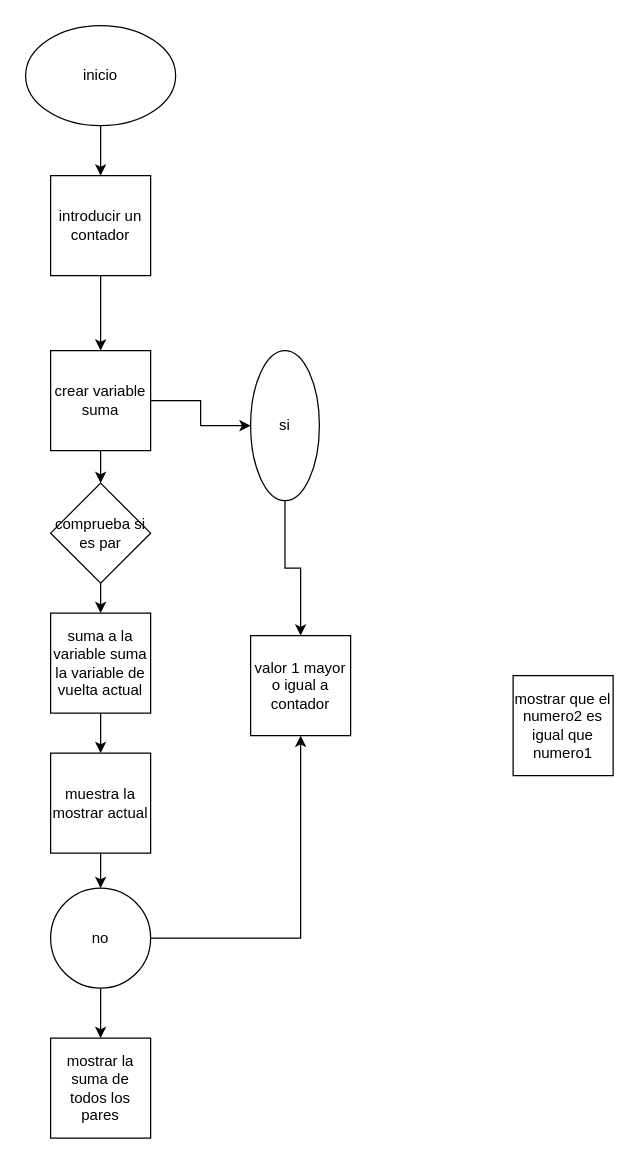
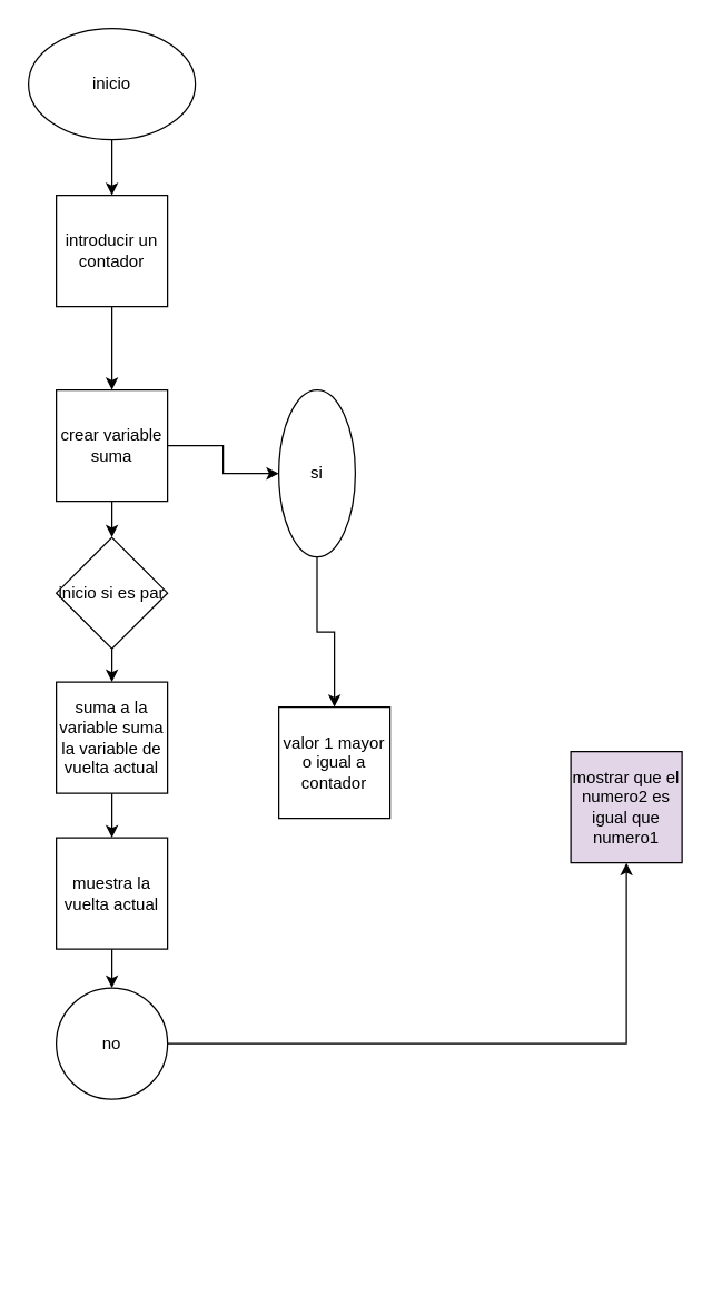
- <mxCell id="17" value="comprueba si es par" style="rhombus;whiteSpace=wrap;html=1;" vertex="1" parent="1"><mxGeometry x="40" y="386" width="80" height="80" as="geometry" /></mxCell>
+ <mxCell id="17" value="inicio si es par" style="rhombus;whiteSpace=wrap;html=1;" vertex="1" parent="1"><mxGeometry x="40" y="386" width="80" height="80" as="geometry" /></mxCell>
- <mxCell id="6" value="mostrar que el numero2 es igual que numero1" style="whiteSpace=wrap;html=1;aspect=fixed;" vertex="1" parent="1"><mxGeometry x="410" y="540" width="80" height="80" as="geometry" /></mxCell>
+ <mxCell id="6" value="mostrar que el numero2 es igual que numero1" style="whiteSpace=wrap;html=1;aspect=fixed;fillColor=#e1d5e7;" vertex="1" parent="1"><mxGeometry x="410" y="540" width="80" height="80" as="geometry" /></mxCell>
- <mxCell id="21" value="muestra la mostrar actual" style="whiteSpace=wrap;html=1;aspect=fixed;" vertex="1" parent="1"><mxGeometry x="40" y="602" width="80" height="80" as="geometry" /></mxCell>
+ <mxCell id="21" value="muestra la vuelta actual" style="whiteSpace=wrap;html=1;aspect=fixed;" vertex="1" parent="1"><mxGeometry x="40" y="602" width="80" height="80" as="geometry" /></mxCell>
- <mxCell id="9" style="edgeStyle=orthogonalEdgeStyle;rounded=0;orthogonalLoop=1;jettySize=auto;html=1;entryX=0.5;entryY=1;entryDx=0;entryDy=0;" edge="1" parent="1" source="11" target="12"><mxGeometry relative="1" as="geometry" /></mxCell>
+ <mxCell id="9" style="edgeStyle=orthogonalEdgeStyle;rounded=0;orthogonalLoop=1;jettySize=auto;html=1;" edge="1" parent="1" source="11" target="6"><mxGeometry relative="1" as="geometry" /></mxCell>
- <mxCell id="10" style="edgeStyle=orthogonalEdgeStyle;rounded=0;orthogonalLoop=1;jettySize=auto;html=1;" edge="1" parent="1" source="11" target="22"><mxGeometry relative="1" as="geometry" /></mxCell>
- <mxCell id="22" value="mostrar la suma de todos los pares" style="whiteSpace=wrap;html=1;aspect=fixed;" vertex="1" parent="1"><mxGeometry x="40" y="830" width="80" height="80" as="geometry" /></mxCell>
